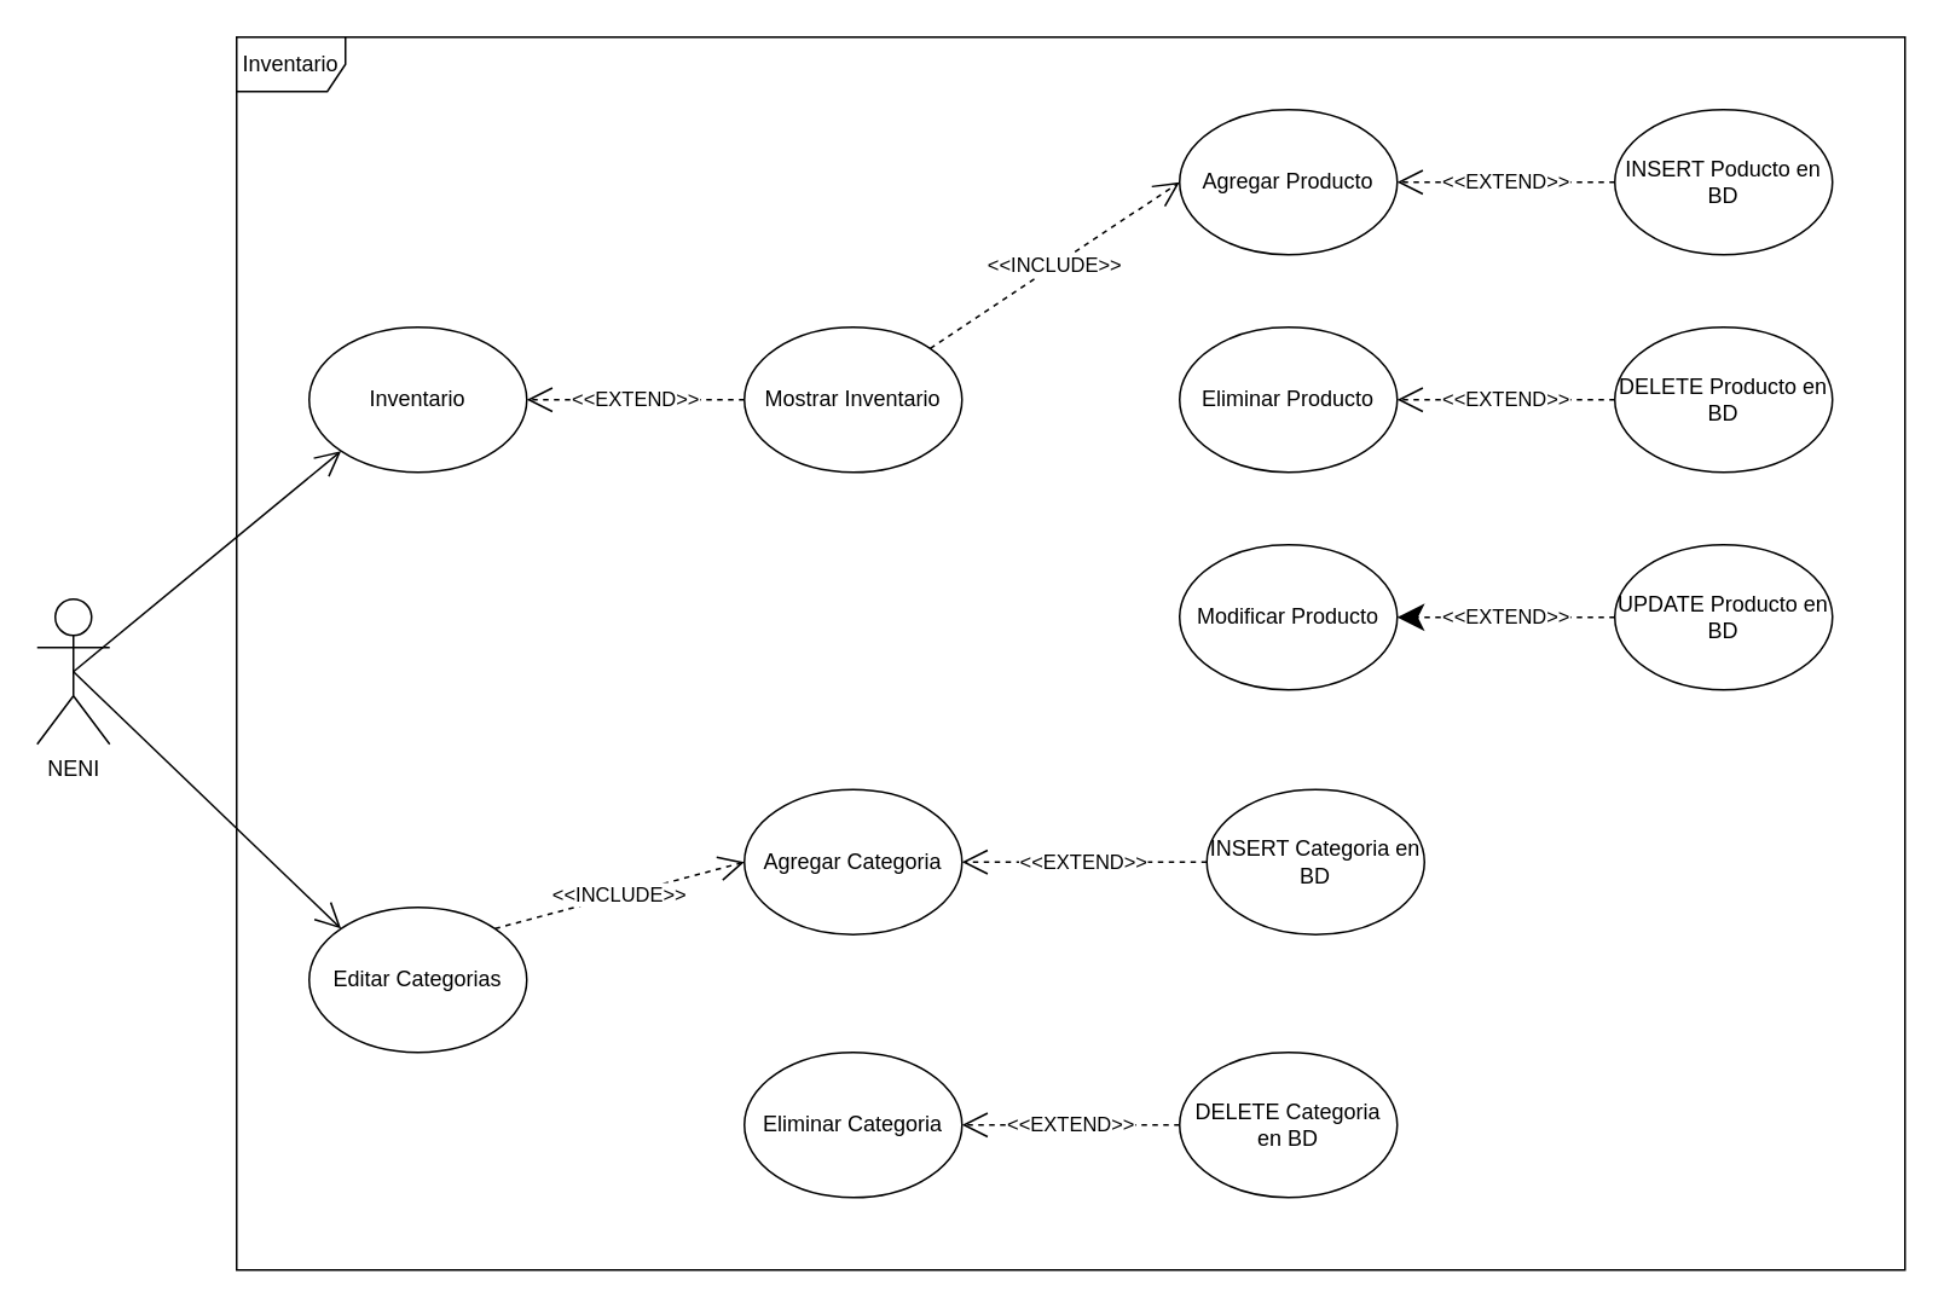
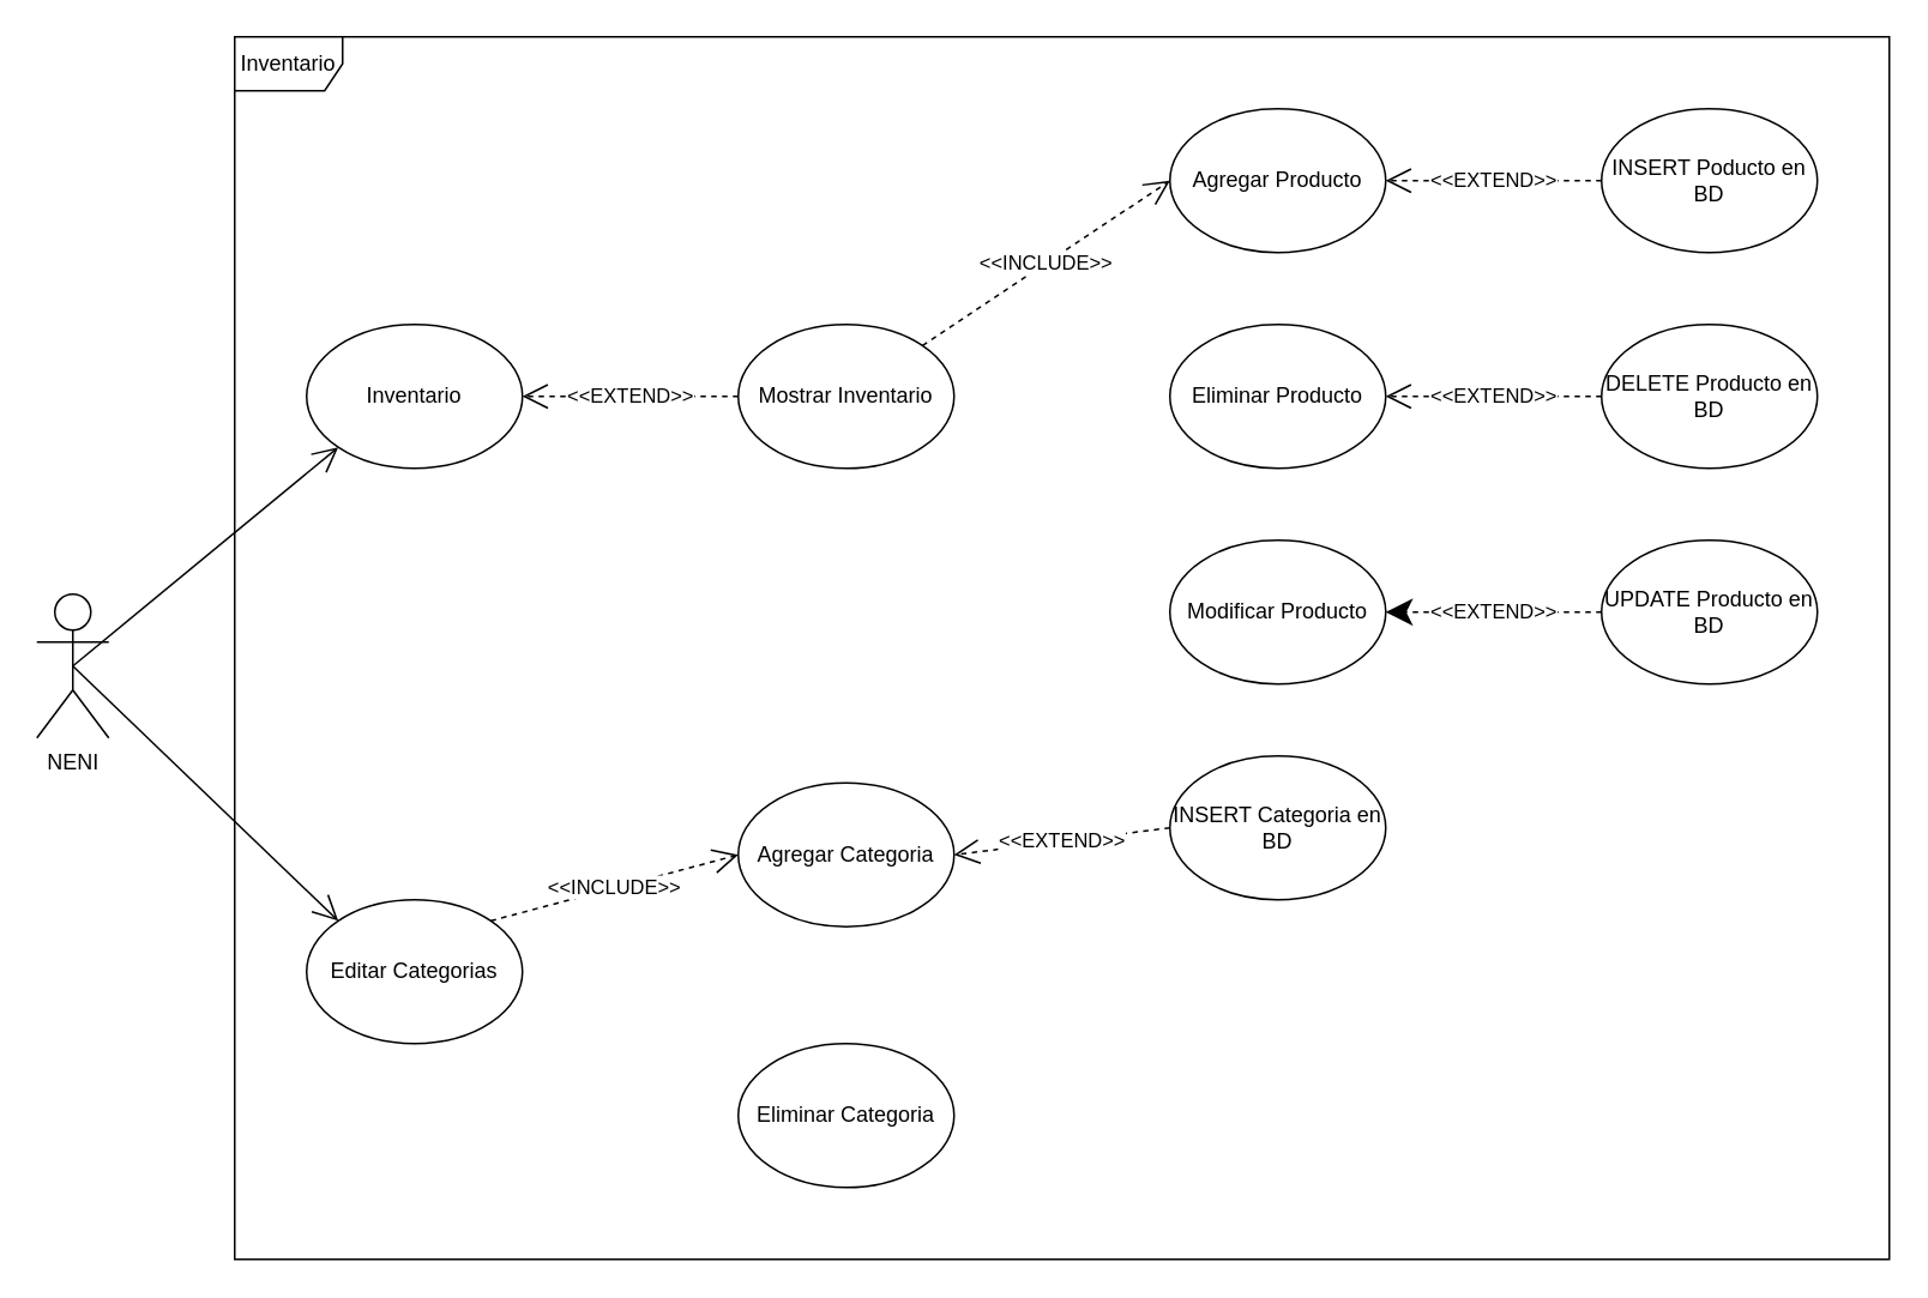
- <mxCell id="9" value="INSERT Categoria en BD" style="ellipse;whiteSpace=wrap;html=1;" vertex="1" parent="1"><mxGeometry x="665" y="435" width="120" height="80" as="geometry" /></mxCell>
+ <mxCell id="9" value="INSERT Categoria en BD" style="ellipse;whiteSpace=wrap;html=1;" vertex="1" parent="1"><mxGeometry x="650" y="420" width="120" height="80" as="geometry" /></mxCell>
- <mxCell id="12" value="&amp;lt;&amp;lt;EXTEND&amp;gt;&amp;gt;" style="endArrow=open;endSize=12;dashed=1;html=1;rounded=0;entryX=1;entryY=0.5;entryDx=0;entryDy=0;exitX=0;exitY=0.5;exitDx=0;exitDy=0;" edge="1" parent="1" source="11" target="7"><mxGeometry width="160" relative="1" as="geometry"><mxPoint x="620" y="670" as="sourcePoint" /><mxPoint x="500" y="670" as="targetPoint" /></mxGeometry></mxCell>
- <mxCell id="11" value="DELETE Categoria en BD" style="ellipse;whiteSpace=wrap;html=1;" vertex="1" parent="1"><mxGeometry x="650" y="580" width="120" height="80" as="geometry" /></mxCell>
